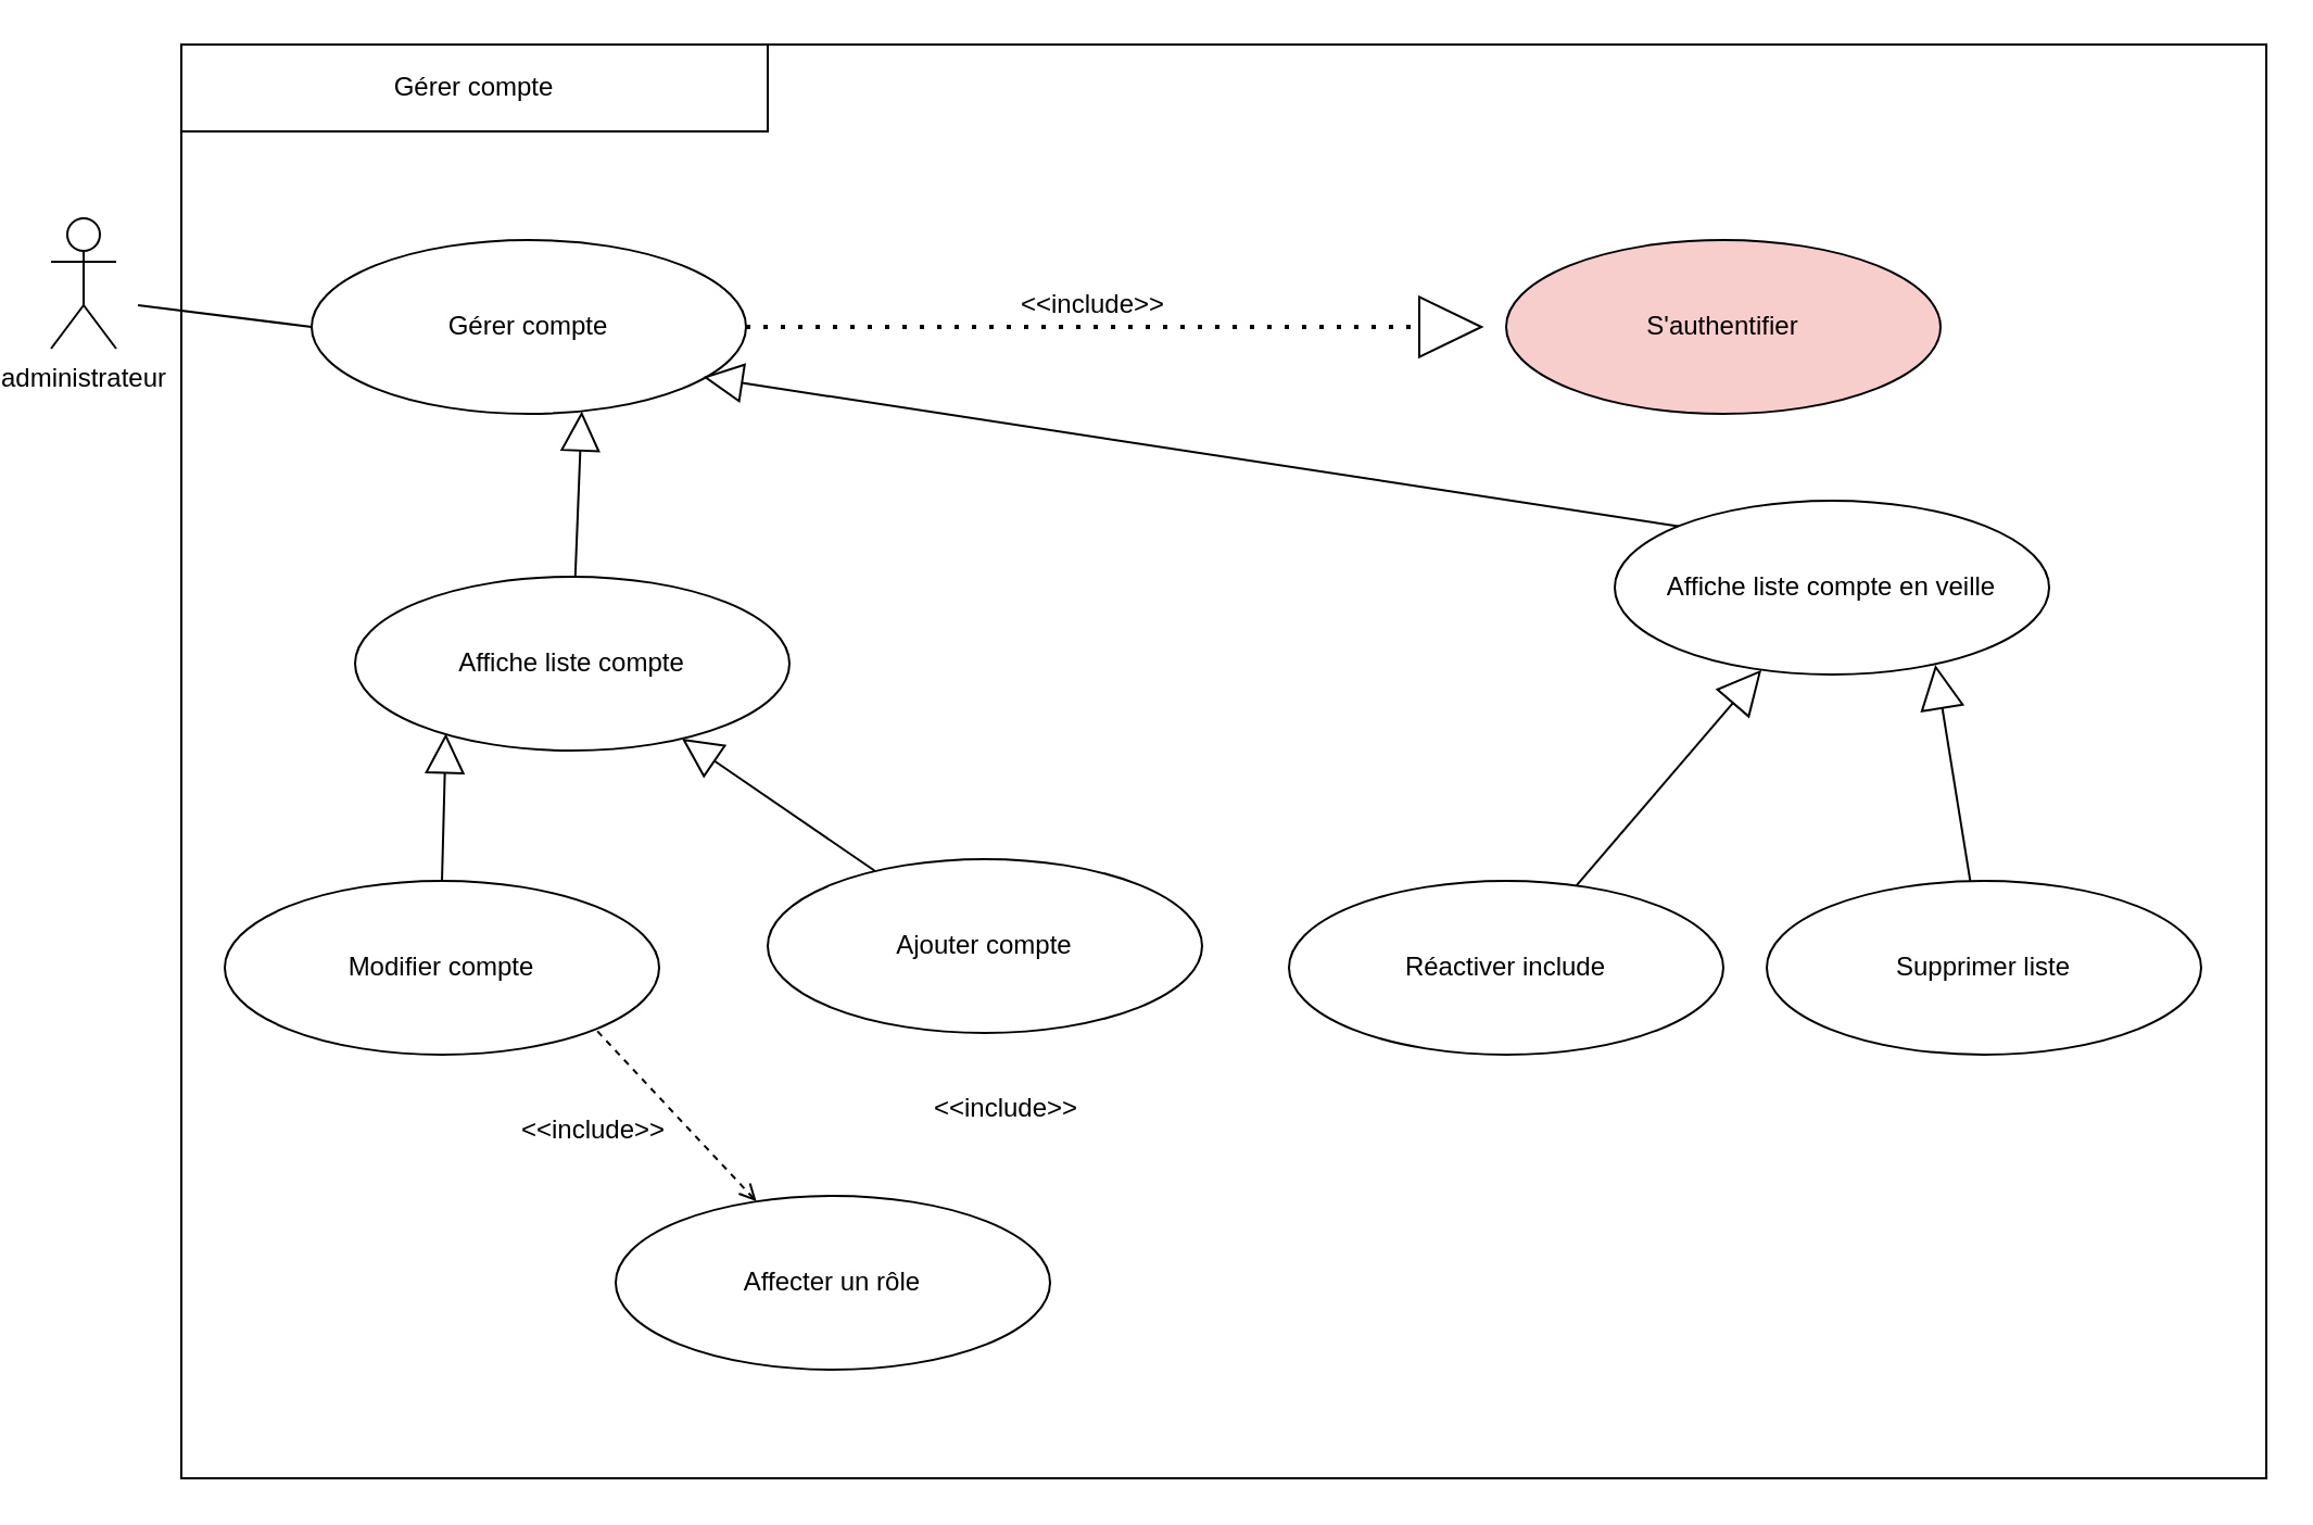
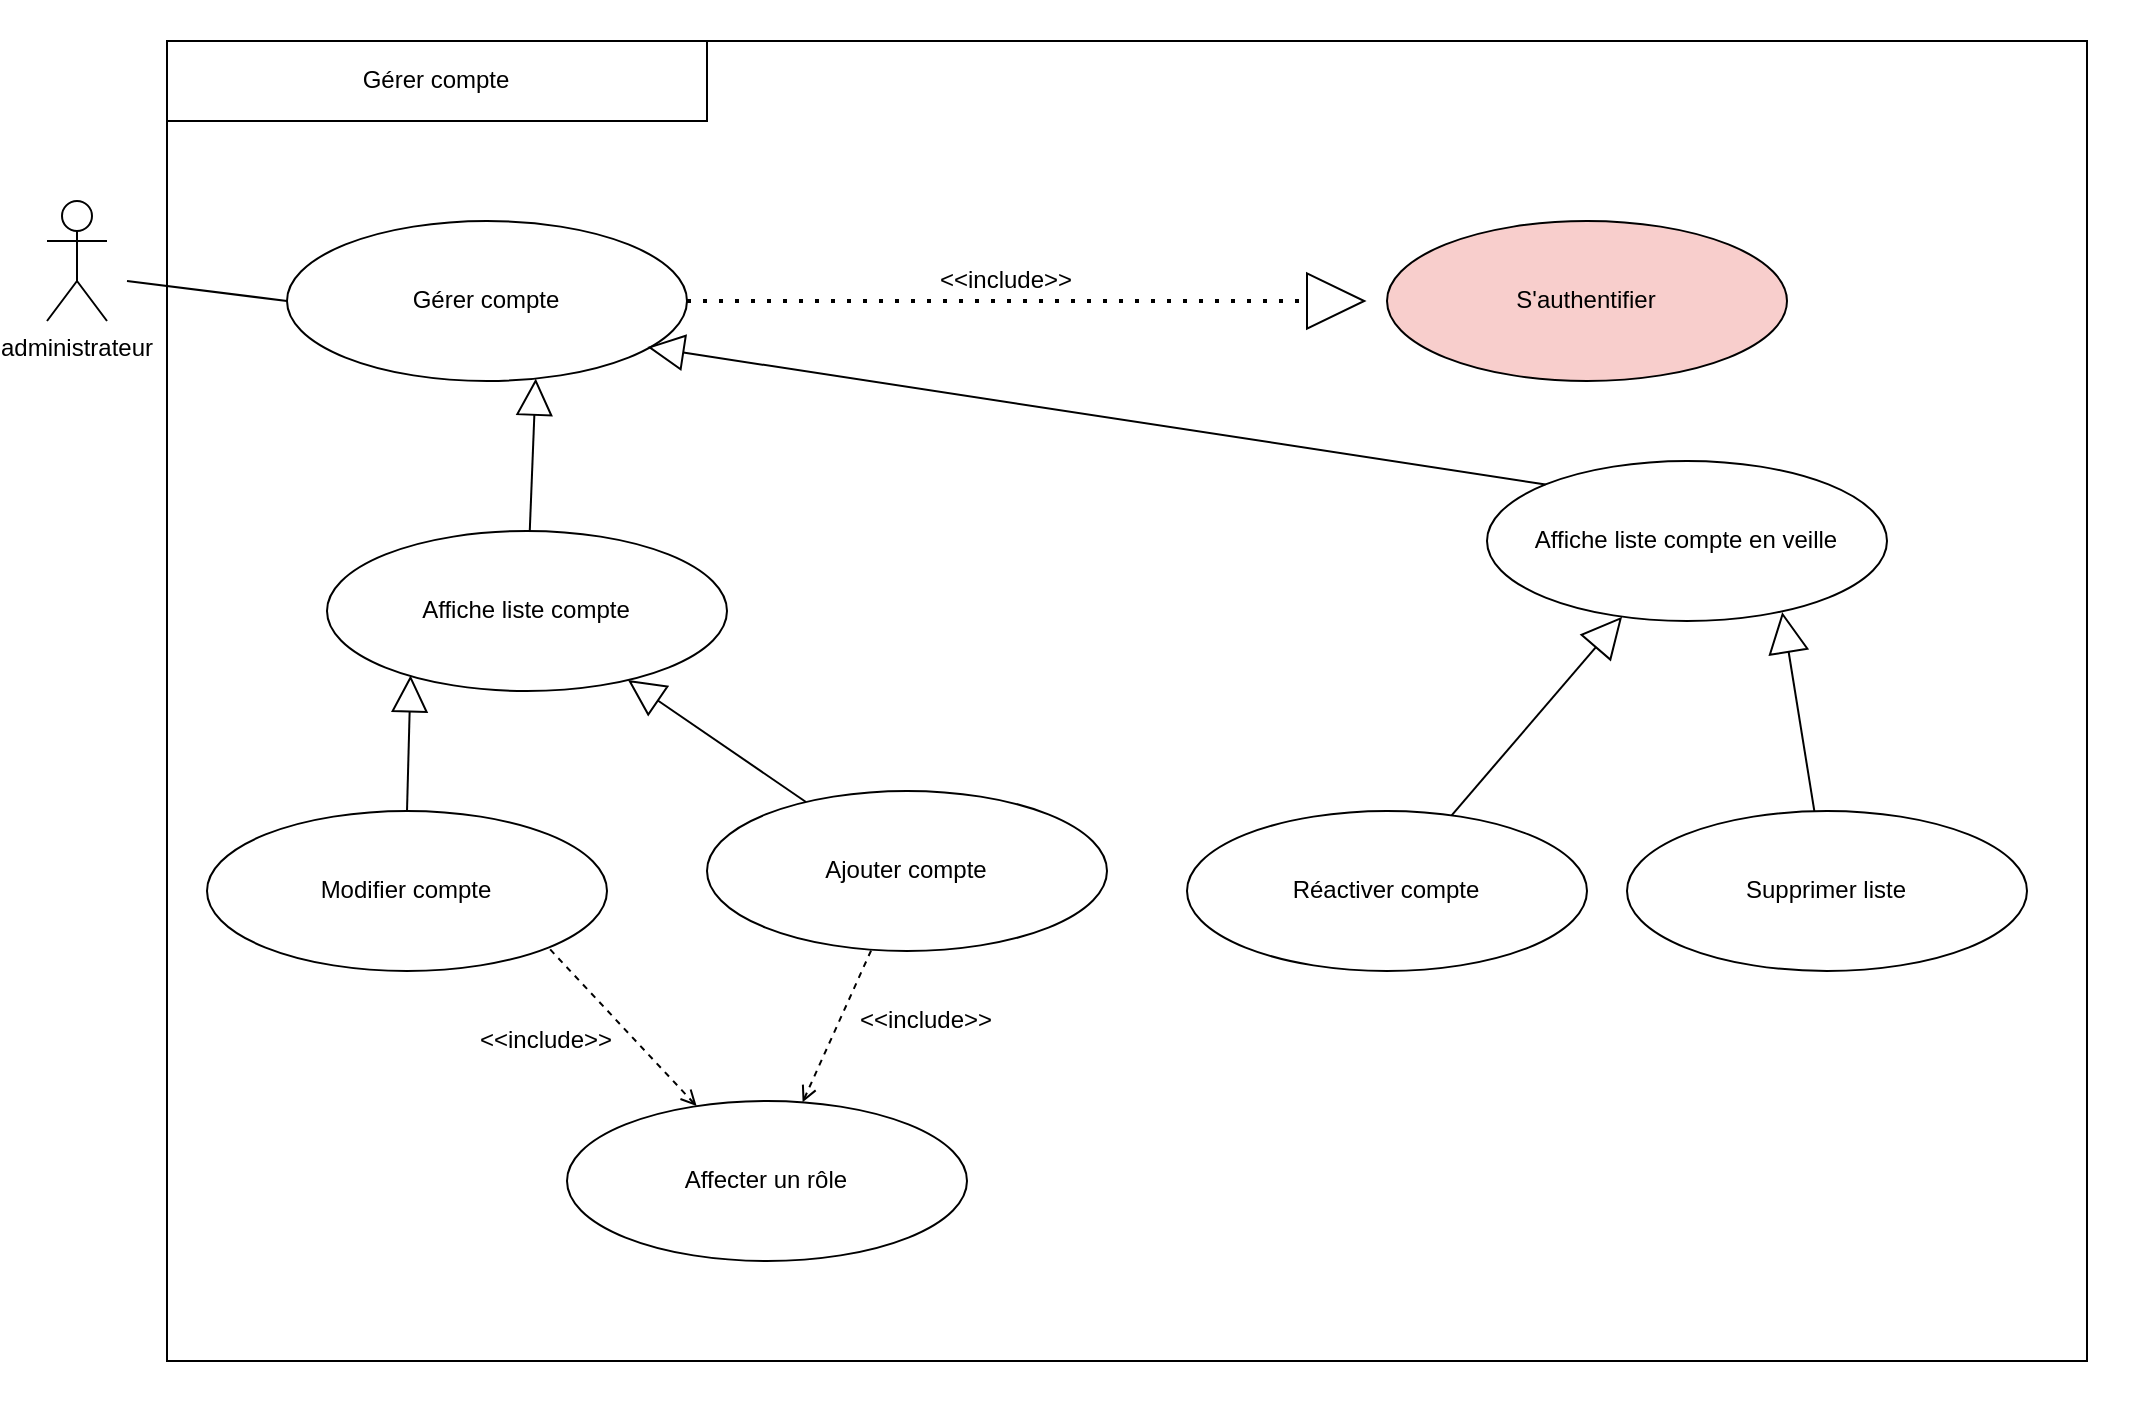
- <mxCell id="14" value="Réactiver include" style="ellipse;whiteSpace=wrap;html=1;" vertex="1" parent="1"><mxGeometry x="590" y="405" width="200" height="80" as="geometry" /></mxCell>
+ <mxCell id="14" value="Réactiver compte" style="ellipse;whiteSpace=wrap;html=1;" vertex="1" parent="1"><mxGeometry x="590" y="405" width="200" height="80" as="geometry" /></mxCell>
+ <mxCell id="23" style="rounded=0;orthogonalLoop=1;jettySize=auto;html=1;dashed=1;endArrow=none;endFill=0;endSize=9;startArrow=open;startFill=0;" edge="1" parent="1" source="25" target="22"><mxGeometry relative="1" as="geometry" /></mxCell>
